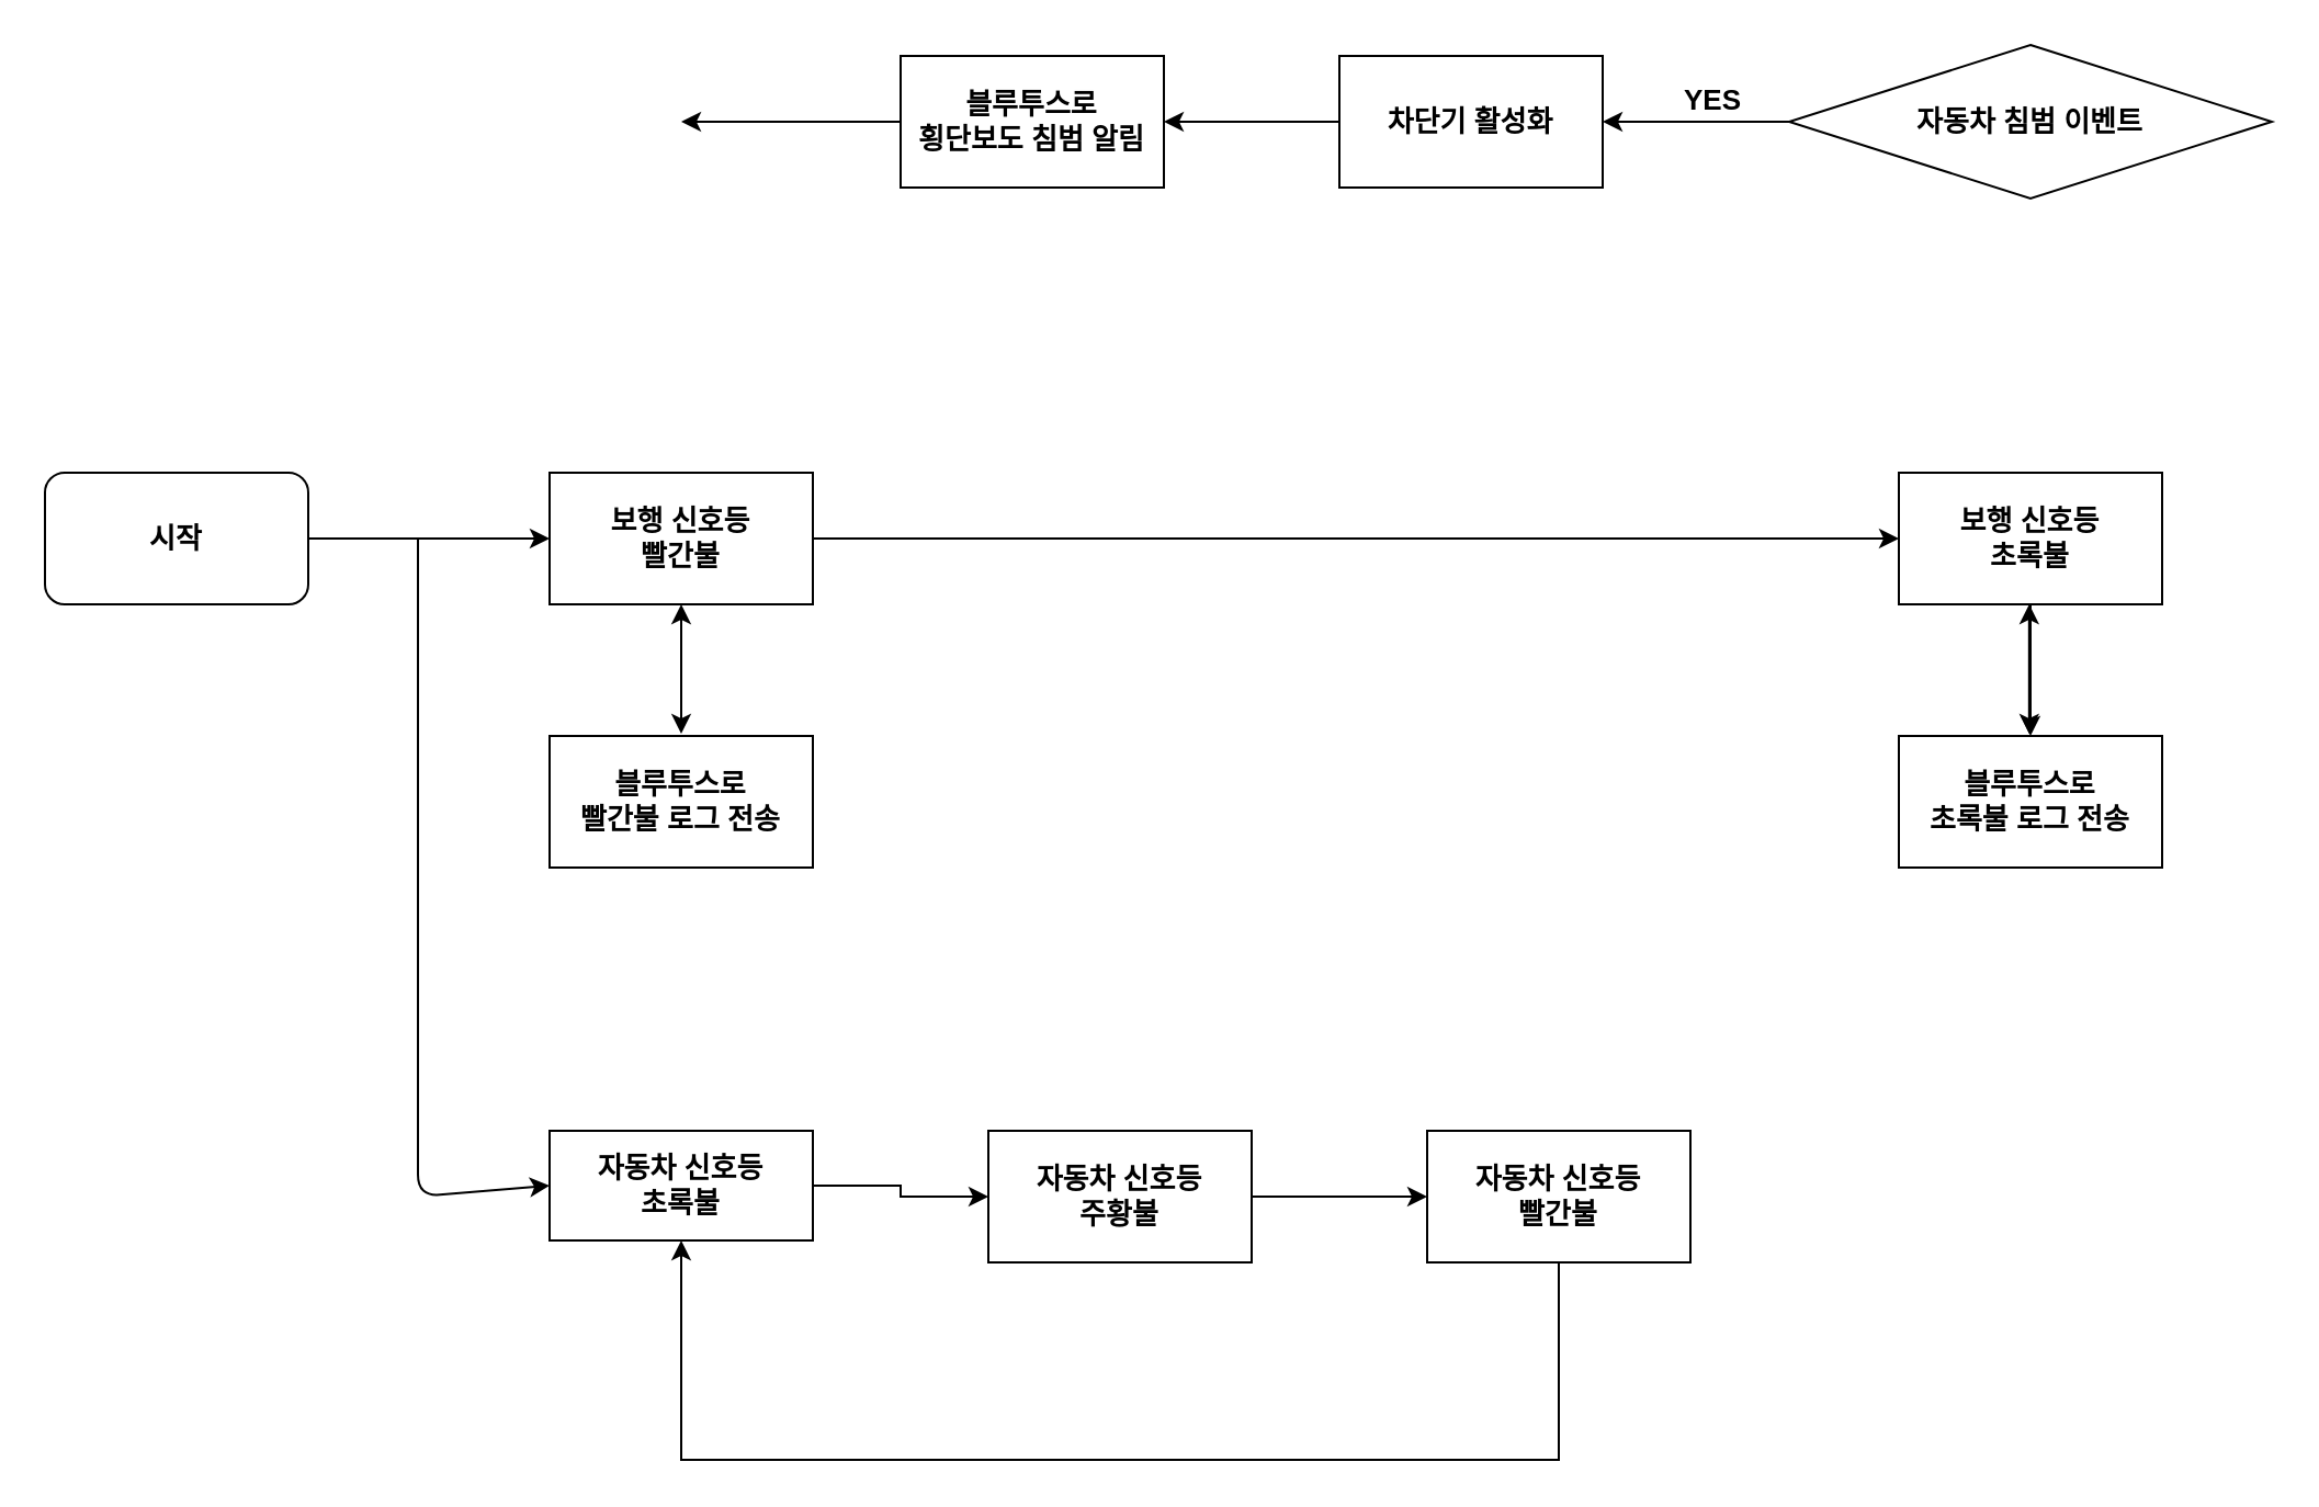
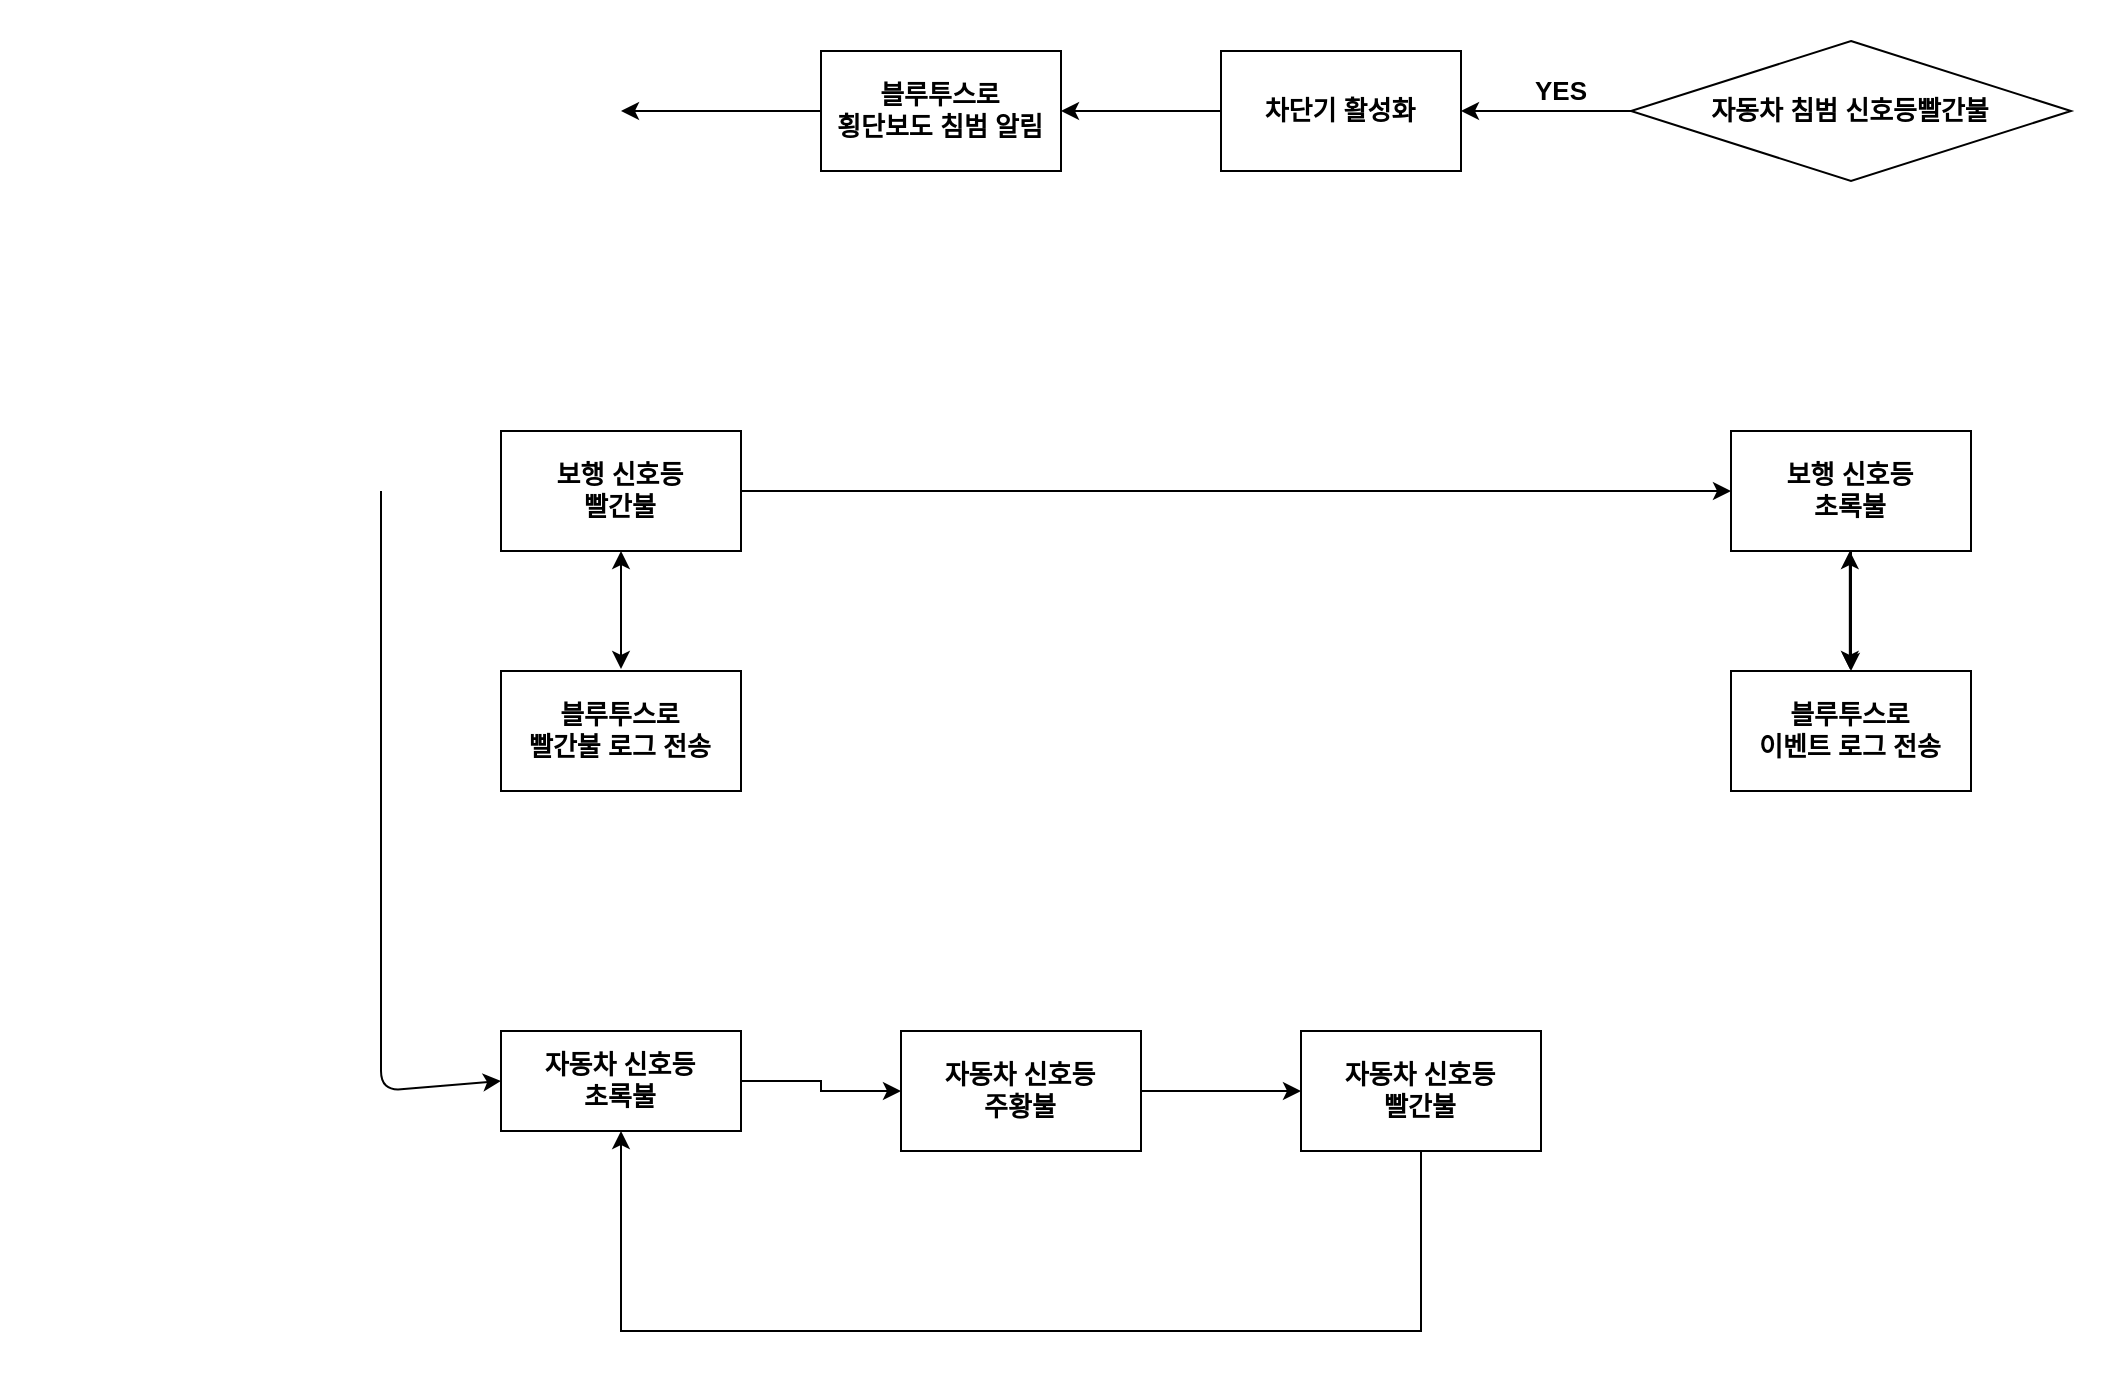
- <mxCell id="5" value="자동차 침범 이벤트" style="rhombus;whiteSpace=wrap;html=1;fontSize=13;fontStyle=1" vertex="1" parent="1"><mxGeometry x="815" y="20" width="220" height="70" as="geometry" /></mxCell>
+ <mxCell id="5" value="자동차 침범 신호등빨간불" style="rhombus;whiteSpace=wrap;html=1;fontSize=13;fontStyle=1" vertex="1" parent="1"><mxGeometry x="815" y="20" width="220" height="70" as="geometry" /></mxCell>
- <mxCell id="3" value="시작" style="rounded=1;whiteSpace=wrap;html=1;fontSize=13;fontStyle=1" vertex="1" parent="1"><mxGeometry x="20" y="215" width="120" height="60" as="geometry" /></mxCell>
- <mxCell id="2" style="edgeStyle=orthogonalEdgeStyle;rounded=0;orthogonalLoop=1;jettySize=auto;html=1;entryX=0;entryY=0.5;entryDx=0;entryDy=0;fontSize=13;fontStyle=1" edge="1" parent="1" source="3" target="9"><mxGeometry relative="1" as="geometry" /></mxCell>
- <mxCell id="20" value="블루투스로&lt;br style=&quot;font-size: 13px;&quot;&gt;초록불 로그 전송" style="rounded=0;whiteSpace=wrap;html=1;fontSize=13;fontStyle=1" vertex="1" parent="1"><mxGeometry x="865" y="335" width="120" height="60" as="geometry" /></mxCell>
+ <mxCell id="20" value="블루투스로&lt;br style=&quot;font-size: 13px;&quot;&gt;이벤트 로그 전송" style="rounded=0;whiteSpace=wrap;html=1;fontSize=13;fontStyle=1" vertex="1" parent="1"><mxGeometry x="865" y="335" width="120" height="60" as="geometry" /></mxCell>
